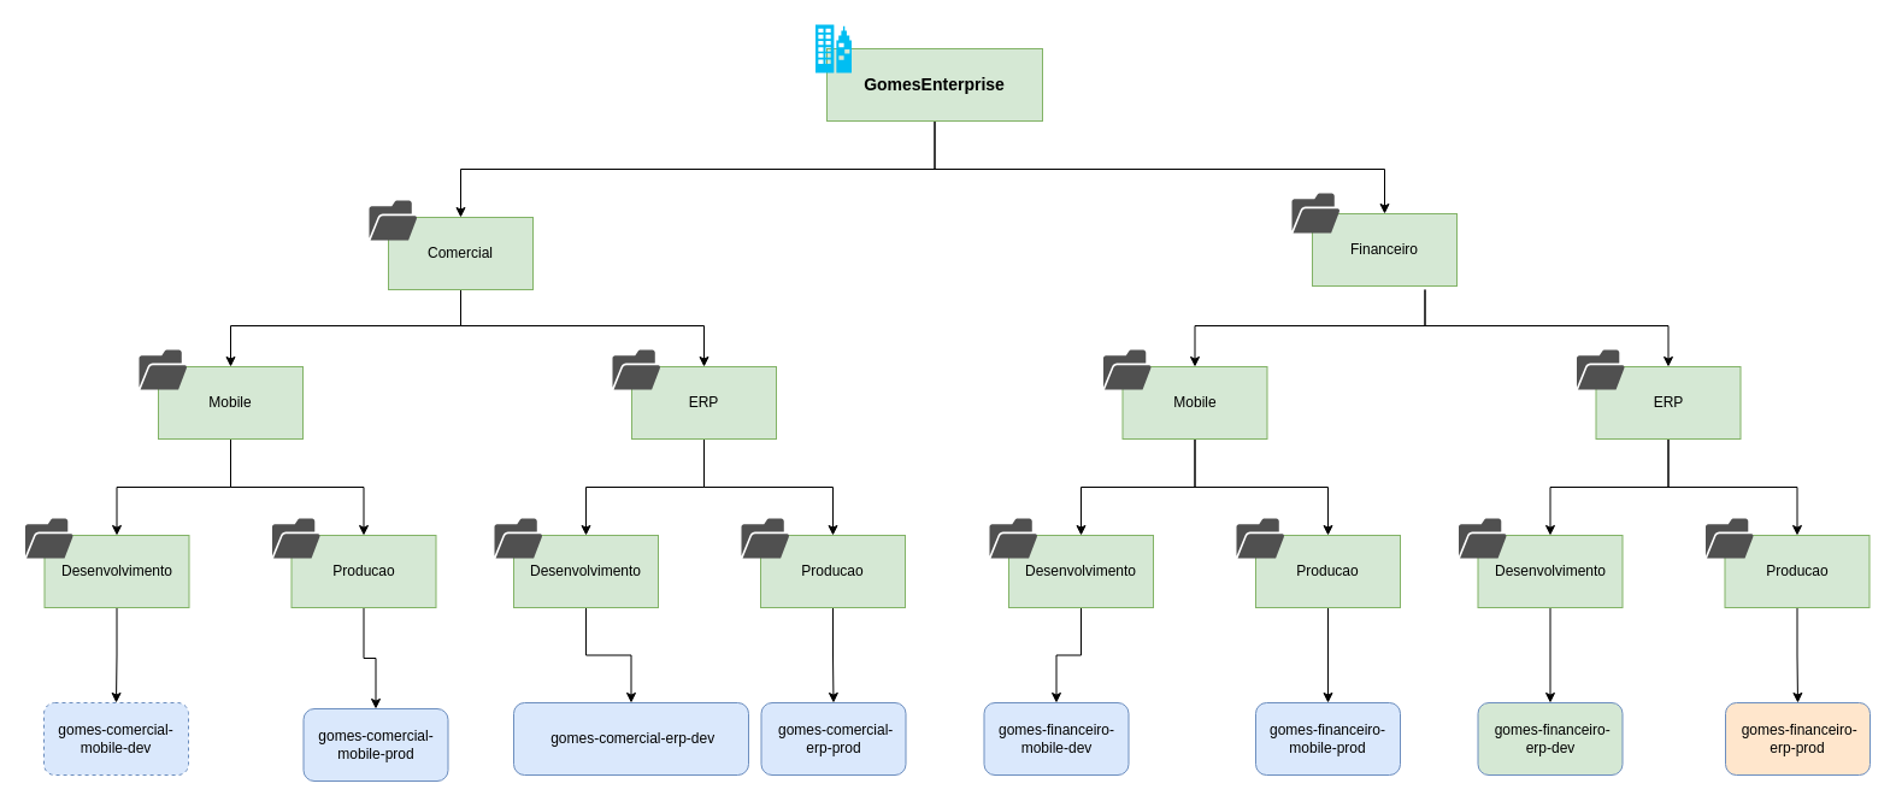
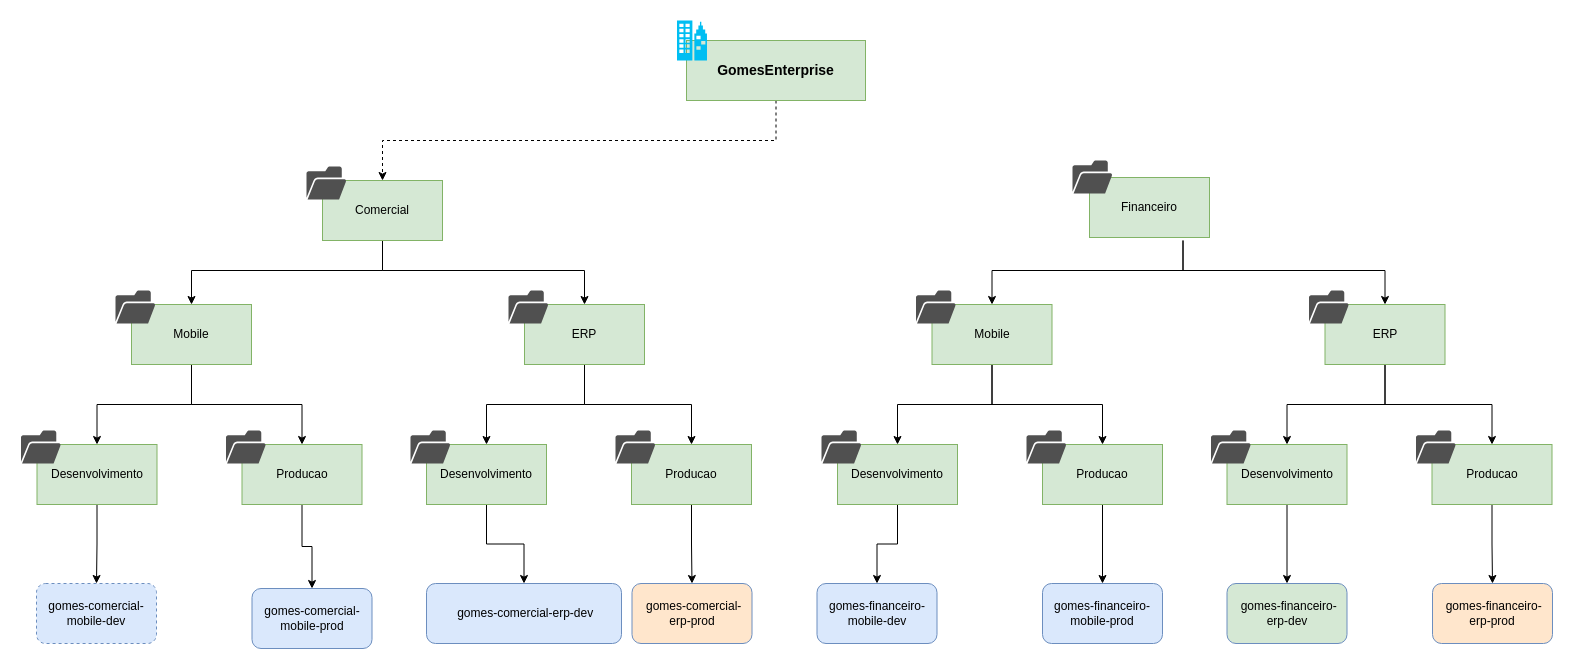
- <mxCell id="2" value="" style="edgeStyle=orthogonalEdgeStyle;rounded=0;orthogonalLoop=1;jettySize=auto;html=1;" parent="1" source="4" target="7" edge="1"><mxGeometry relative="1" as="geometry"><Array as="points"><mxPoint x="776" y="140" /><mxPoint x="382" y="140" /></Array></mxGeometry></mxCell>
+ <mxCell id="2" value="" style="edgeStyle=orthogonalEdgeStyle;rounded=0;orthogonalLoop=1;jettySize=auto;html=1;dashed=1;" parent="1" source="4" target="7" edge="1"><mxGeometry relative="1" as="geometry"><Array as="points"><mxPoint x="776" y="140" /><mxPoint x="382" y="140" /></Array></mxGeometry></mxCell>
- <mxCell id="3" value="" style="edgeStyle=orthogonalEdgeStyle;rounded=0;orthogonalLoop=1;jettySize=auto;html=1;" parent="1" source="4" target="8" edge="1"><mxGeometry relative="1" as="geometry"><Array as="points"><mxPoint x="776" y="140" /><mxPoint x="1149" y="140" /></Array></mxGeometry></mxCell>
- <mxCell id="34" value="&amp;nbsp;gomes-comercial-erp-prod" style="rounded=1;whiteSpace=wrap;html=1;fillColor=#dae8fc;strokeColor=#6c8ebf;" vertex="1" parent="1"><mxGeometry x="631.5" y="583" width="120" height="60" as="geometry" /></mxCell>
+ <mxCell id="34" value="&amp;nbsp;gomes-comercial-erp-prod" style="rounded=1;whiteSpace=wrap;html=1;fillColor=#ffe6cc;strokeColor=#6c8ebf;" vertex="1" parent="1"><mxGeometry x="631.5" y="583" width="120" height="60" as="geometry" /></mxCell>
